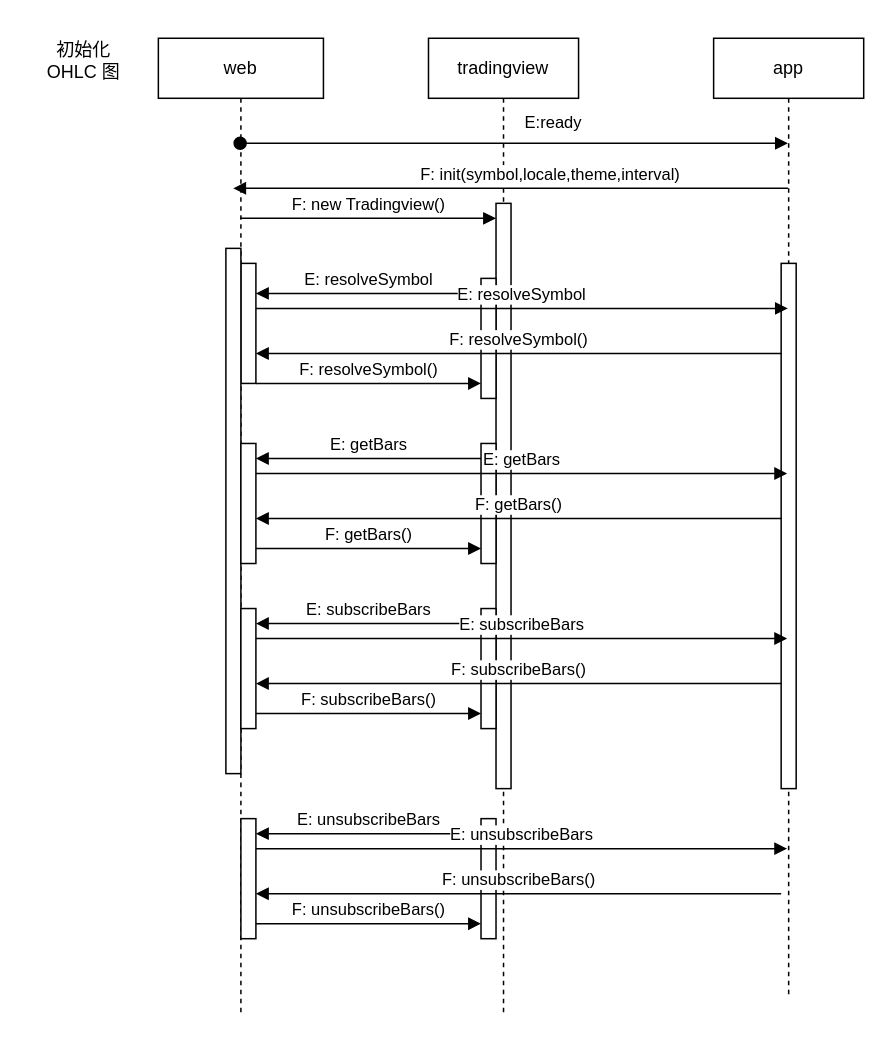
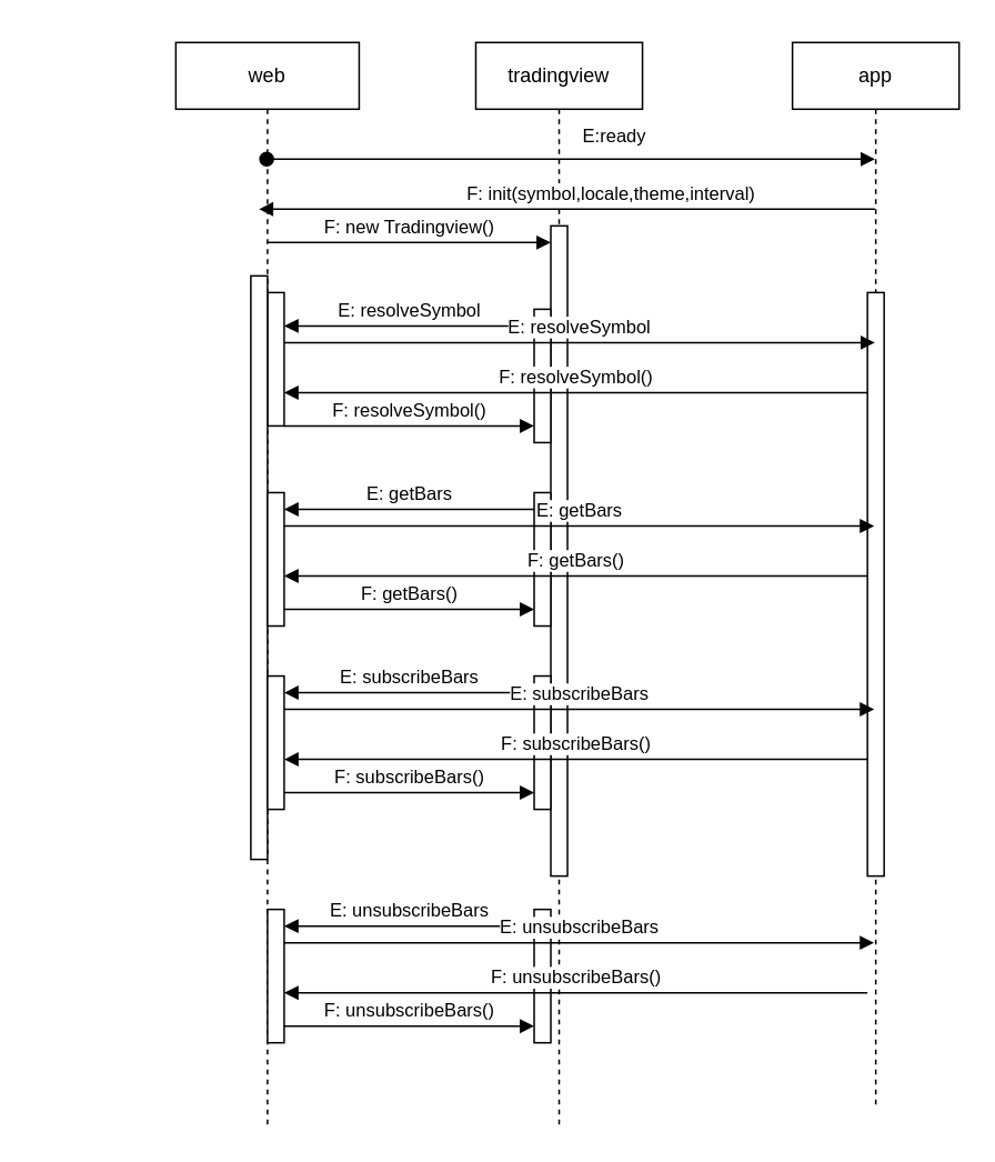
- <mxCell id="9" value="初始化&lt;br&gt;OHLC 图" style="text;html=1;align=center;verticalAlign=middle;resizable=0;points=[];autosize=1;strokeColor=none;fillColor=none;" vertex="1" parent="1"><mxGeometry x="20" y="20" width="70" height="40" as="geometry" /></mxCell>
